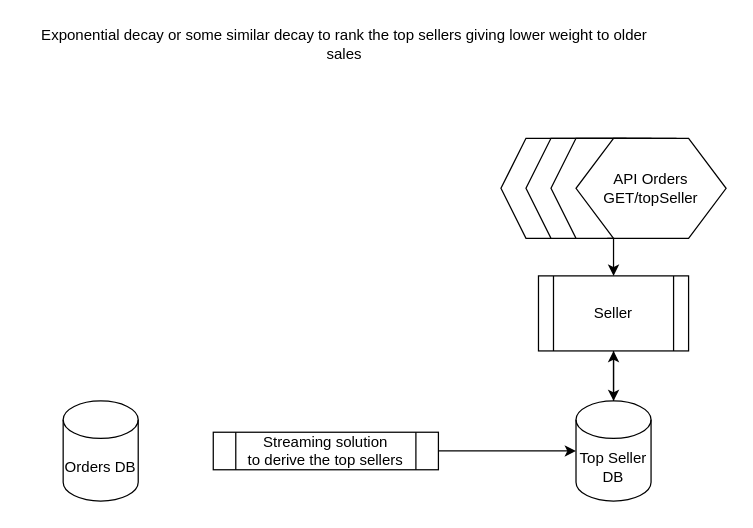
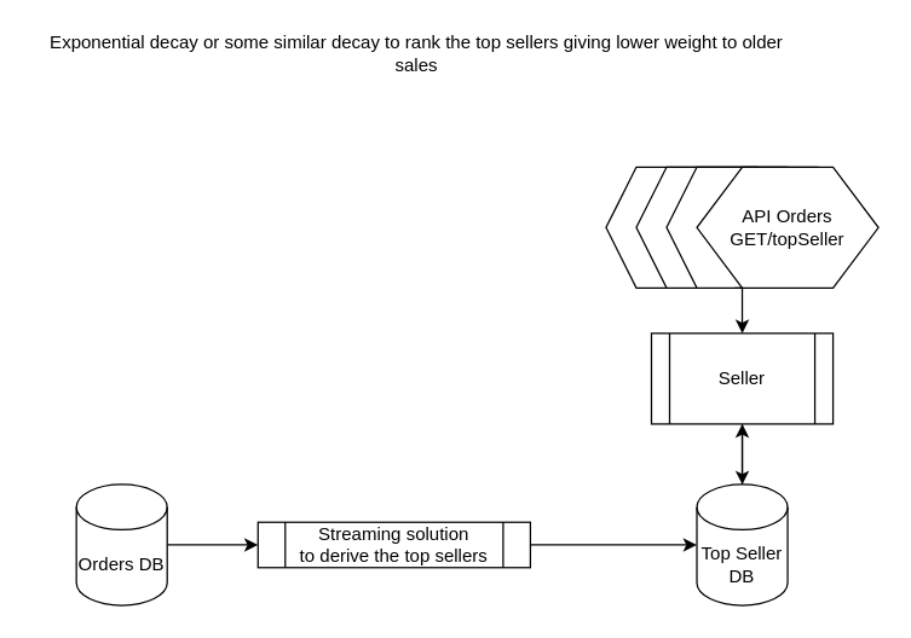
+ <mxCell id="7" style="edgeStyle=orthogonalEdgeStyle;rounded=0;orthogonalLoop=1;jettySize=auto;html=1;" edge="1" parent="1" source="8" target="9"><mxGeometry relative="1" as="geometry" /></mxCell>
